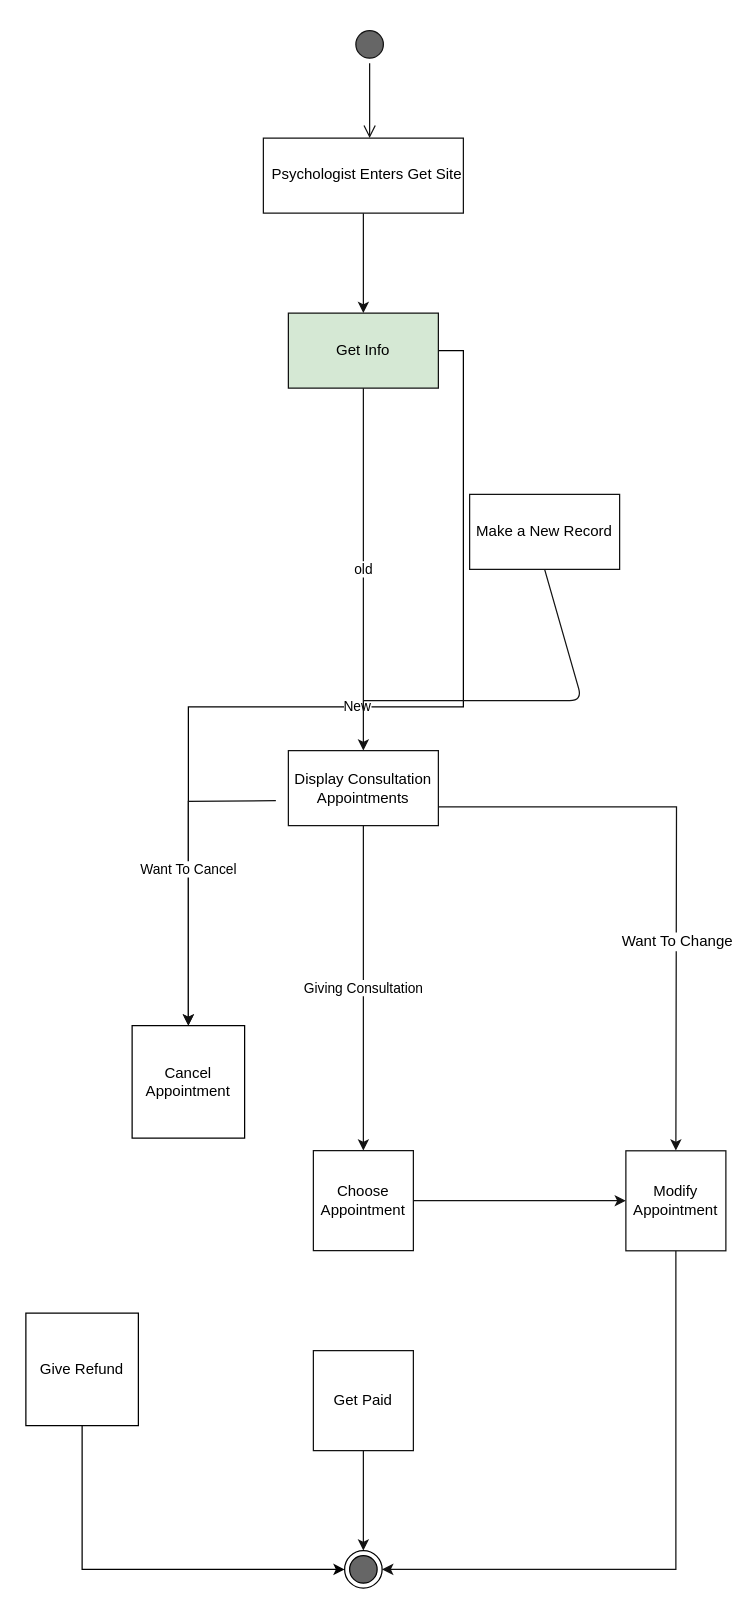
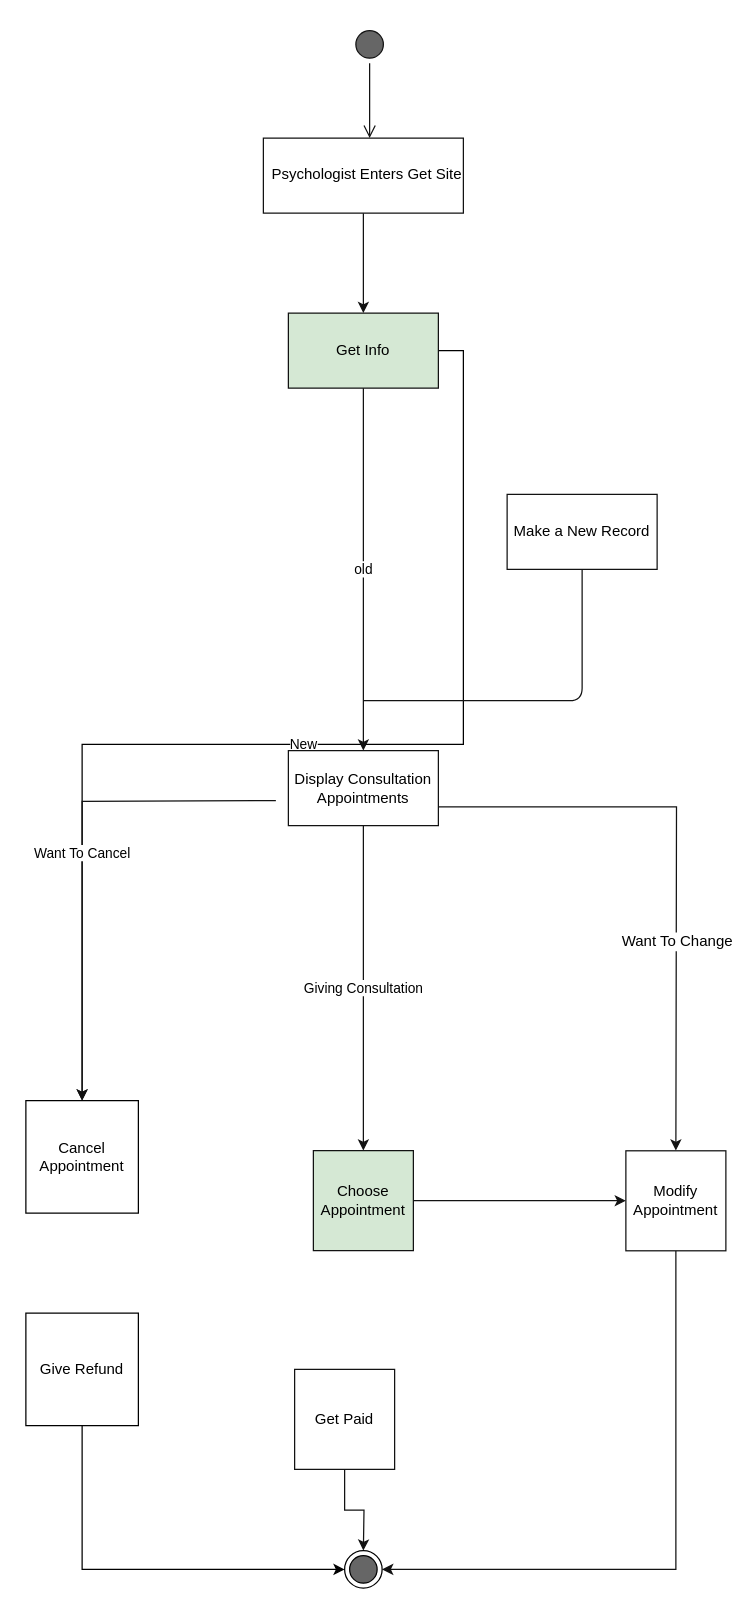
- <mxCell id="11" value="Make a New Record" style="rounded=0;whiteSpace=wrap;html=1;strokeColor=#121212;fillColor=#FFFFFF;" parent="1" vertex="1"><mxGeometry x="375" y="395" width="120" height="60" as="geometry" /></mxCell>
+ <mxCell id="11" value="Make a New Record" style="rounded=0;whiteSpace=wrap;html=1;strokeColor=#121212;fillColor=#FFFFFF;" parent="1" vertex="1"><mxGeometry x="405" y="395" width="120" height="60" as="geometry" /></mxCell>
- <mxCell id="18" value="Cancel Appointment" style="whiteSpace=wrap;html=1;aspect=fixed;" parent="1" vertex="1"><mxGeometry x="105" y="820" width="90" height="90" as="geometry" /></mxCell>
+ <mxCell id="18" value="Cancel Appointment" style="whiteSpace=wrap;html=1;aspect=fixed;" parent="1" vertex="1"><mxGeometry x="20" y="880" width="90" height="90" as="geometry" /></mxCell>
- <mxCell id="22" value="Choose Appointment" style="whiteSpace=wrap;html=1;aspect=fixed;strokeColor=#121212;fillColor=#FFFFFF;" parent="1" vertex="1"><mxGeometry x="250" y="920" width="80" height="80" as="geometry" /></mxCell>
+ <mxCell id="22" value="Choose Appointment" style="whiteSpace=wrap;html=1;aspect=fixed;strokeColor=#121212;fillColor=#d5e8d4;" parent="1" vertex="1"><mxGeometry x="250" y="920" width="80" height="80" as="geometry" /></mxCell>
- <mxCell id="24" value="Get Paid" style="whiteSpace=wrap;html=1;aspect=fixed;strokeColor=#121212;fillColor=#FFFFFF;" parent="1" vertex="1"><mxGeometry x="250" y="1080" width="80" height="80" as="geometry" /></mxCell>
+ <mxCell id="24" value="Get Paid" style="whiteSpace=wrap;html=1;aspect=fixed;strokeColor=#121212;fillColor=#FFFFFF;" parent="1" vertex="1"><mxGeometry x="235" y="1095" width="80" height="80" as="geometry" /></mxCell>
